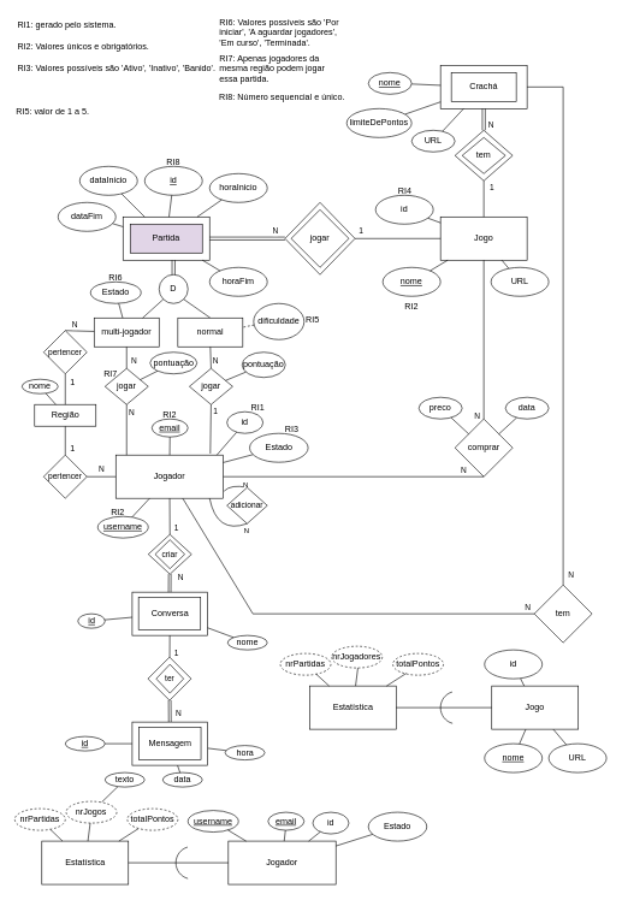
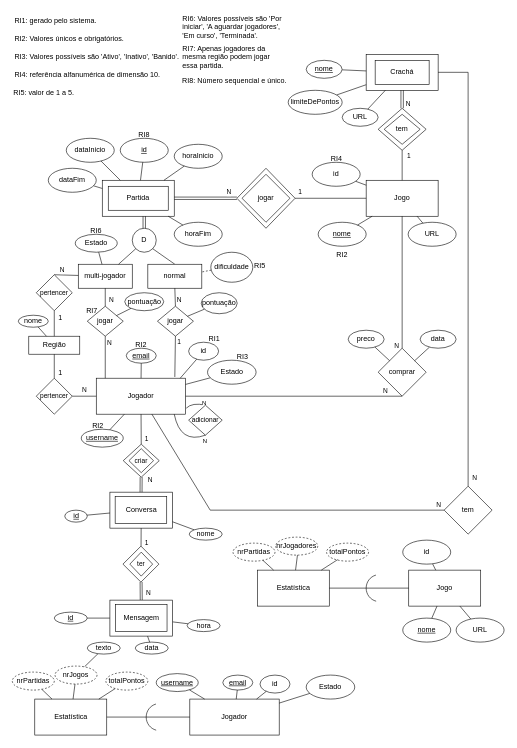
+ <mxCell id="158" value="RI4:&amp;nbsp;referência alfanumérica de dimensão 10." style="text;html=1;strokeColor=none;fillColor=none;align=left;verticalAlign=middle;whiteSpace=wrap;rounded=0;" parent="1" vertex="1"><mxGeometry x="21.5" y="110" width="250" height="30" as="geometry" /></mxCell>
- <mxCell id="8" value="Partida" style="rounded=0;whiteSpace=wrap;html=1;fillColor=#e1d5e7;" parent="1" vertex="1"><mxGeometry x="180" y="310" width="100" height="40" as="geometry" /></mxCell>
+ <mxCell id="8" value="Partida" style="rounded=0;whiteSpace=wrap;html=1;" parent="1" vertex="1"><mxGeometry x="180" y="310" width="100" height="40" as="geometry" /></mxCell>
